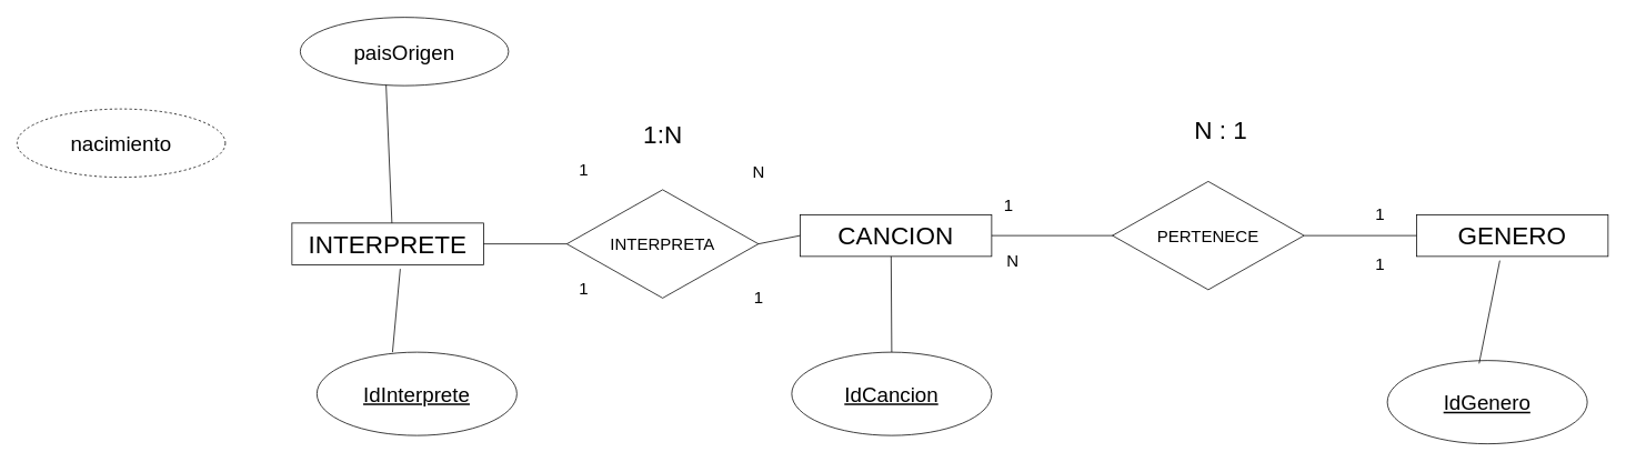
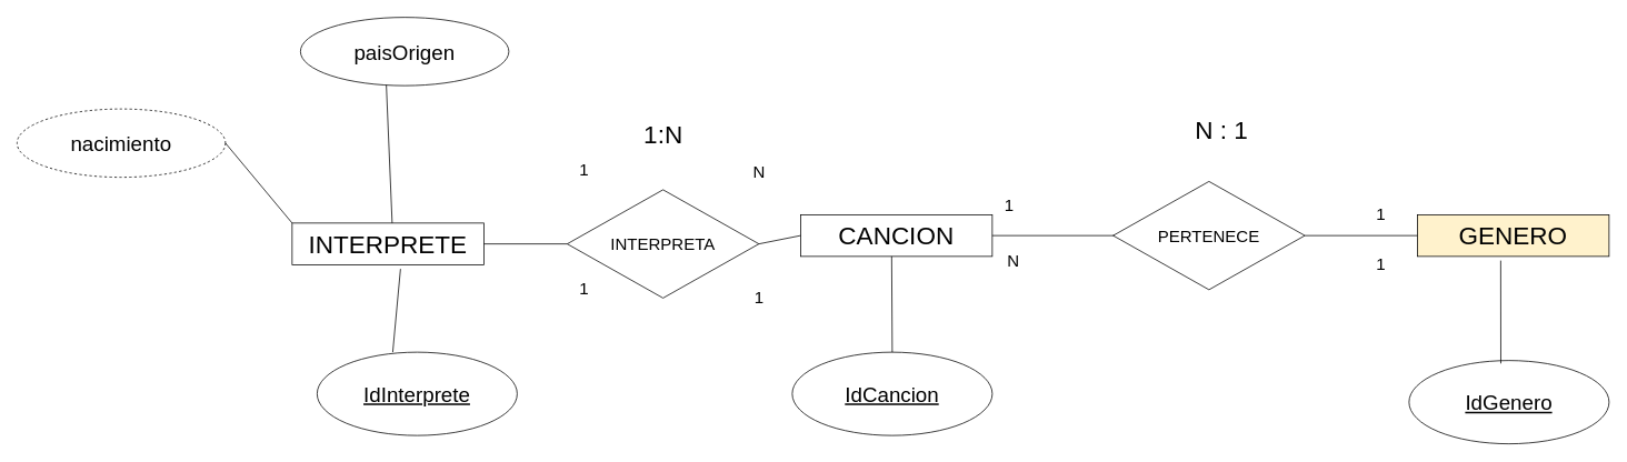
+ <mxCell id="30" value="" style="endArrow=none;html=1;rounded=0;exitX=1;exitY=0.5;exitDx=0;exitDy=0;entryX=0;entryY=0;entryDx=0;entryDy=0;" parent="1" source="22" target="2" edge="1"><mxGeometry width="50" height="50" relative="1" as="geometry"><mxPoint x="340.29" y="167" as="sourcePoint" /><mxPoint x="331" y="267" as="targetPoint" /></mxGeometry></mxCell>
- <mxCell id="4" value="&lt;div style=&quot;font-size: 30px;&quot;&gt;GENERO&lt;/div&gt;" style="html=1;whiteSpace=wrap;" parent="1" vertex="1"><mxGeometry x="1700" y="257" width="230" height="50" as="geometry" /></mxCell>
+ <mxCell id="4" value="&lt;div style=&quot;font-size: 30px;&quot;&gt;GENERO&lt;/div&gt;" style="html=1;whiteSpace=wrap;fillColor=#fff2cc;" parent="1" vertex="1"><mxGeometry x="1700" y="257" width="230" height="50" as="geometry" /></mxCell>
- <mxCell id="25" value="&lt;div&gt;&lt;font style=&quot;font-size: 25px;&quot;&gt;&lt;u&gt;IdGenero&lt;/u&gt;&lt;/font&gt;&lt;/div&gt;" style="ellipse;whiteSpace=wrap;html=1;" parent="1" vertex="1"><mxGeometry x="1665" y="432" width="240" height="100" as="geometry" /></mxCell>
+ <mxCell id="25" value="&lt;div&gt;&lt;font style=&quot;font-size: 25px;&quot;&gt;&lt;u&gt;IdGenero&lt;/u&gt;&lt;/font&gt;&lt;/div&gt;" style="ellipse;whiteSpace=wrap;html=1;" parent="1" vertex="1"><mxGeometry x="1690" y="432" width="240" height="100" as="geometry" /></mxCell>
